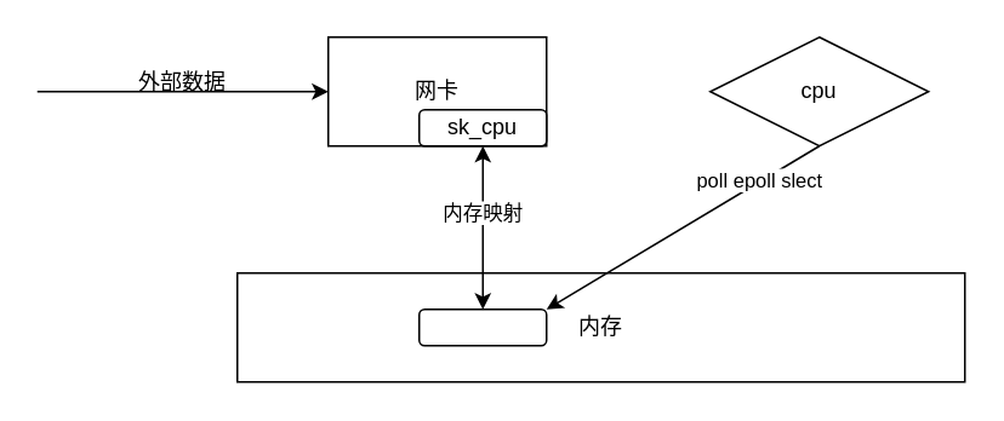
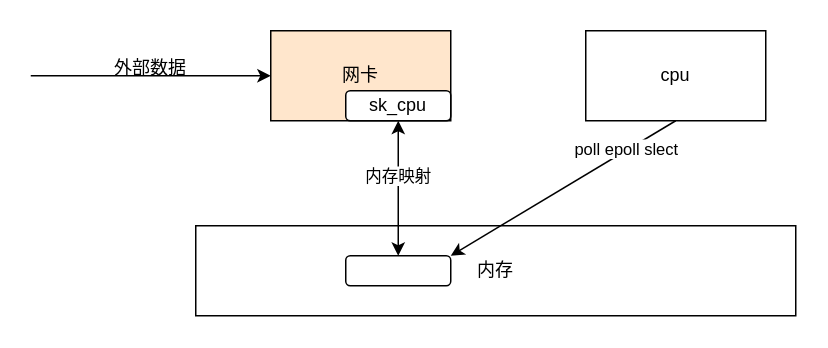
- <mxCell id="2" value="网卡" style="rounded=0;whiteSpace=wrap;html=1;" vertex="1" parent="1"><mxGeometry x="180" y="20" width="120" height="60" as="geometry" /></mxCell>
+ <mxCell id="2" value="网卡" style="rounded=0;whiteSpace=wrap;html=1;fillColor=#ffe6cc;" vertex="1" parent="1"><mxGeometry x="180" y="20" width="120" height="60" as="geometry" /></mxCell>
- <mxCell id="3" value="cpu" style="rhombus;whiteSpace=wrap;html=1;" vertex="1" parent="1"><mxGeometry x="390" y="20" width="120" height="60" as="geometry" /></mxCell>
+ <mxCell id="3" value="cpu" style="rounded=0;whiteSpace=wrap;html=1;" vertex="1" parent="1"><mxGeometry x="390" y="20" width="120" height="60" as="geometry" /></mxCell>
